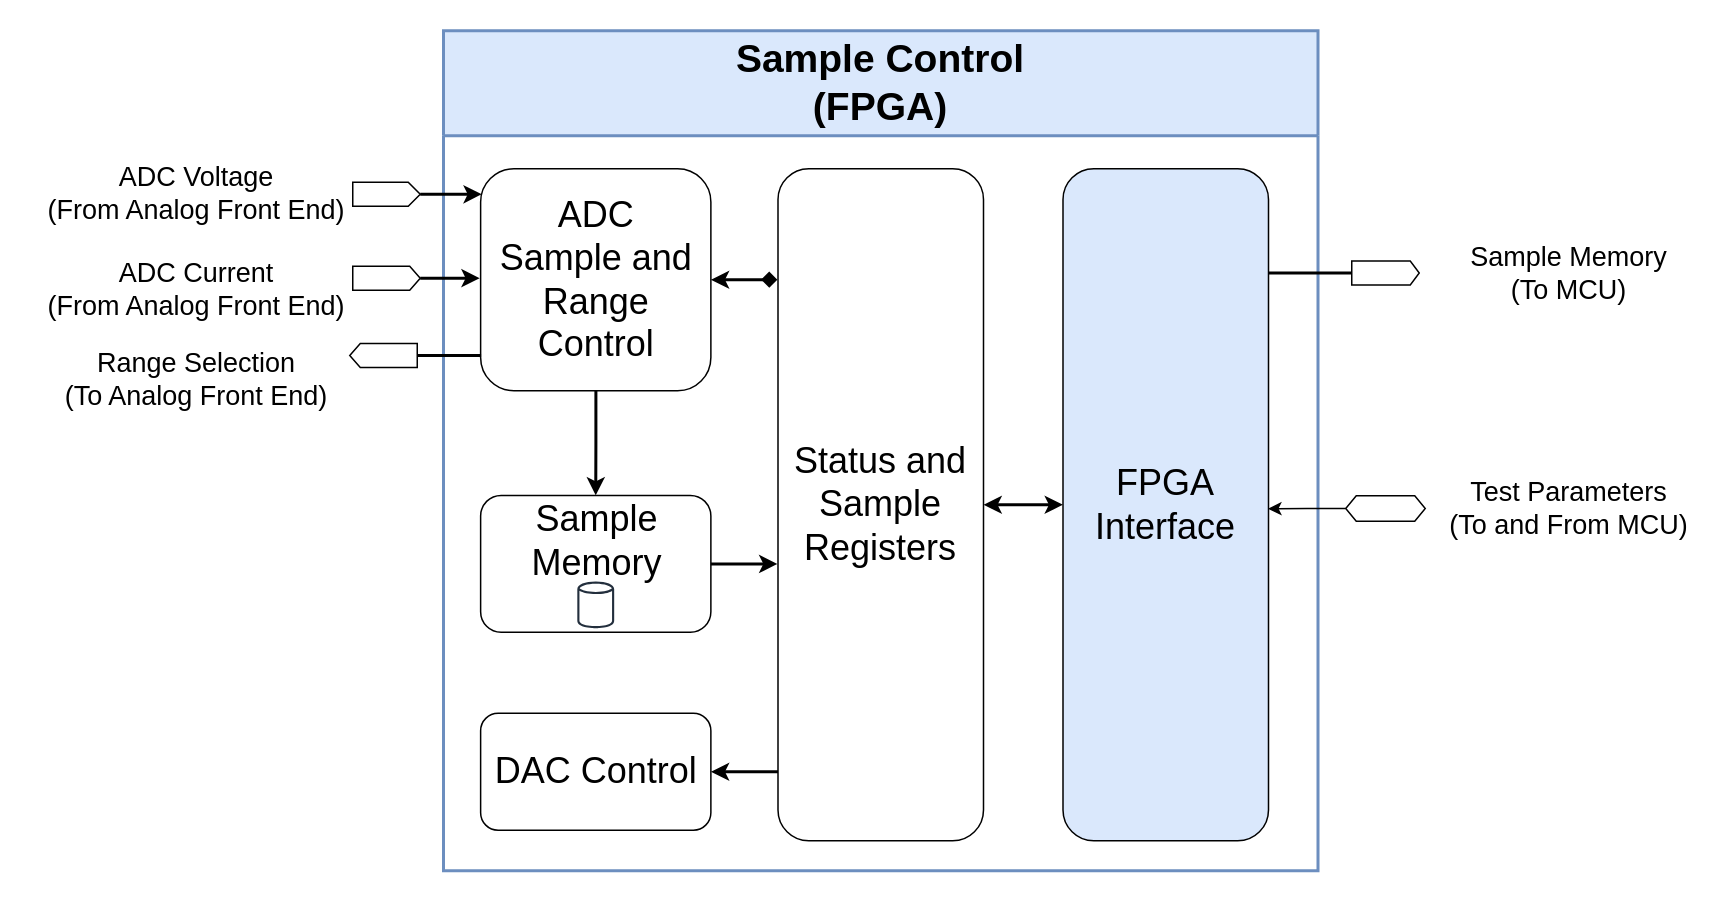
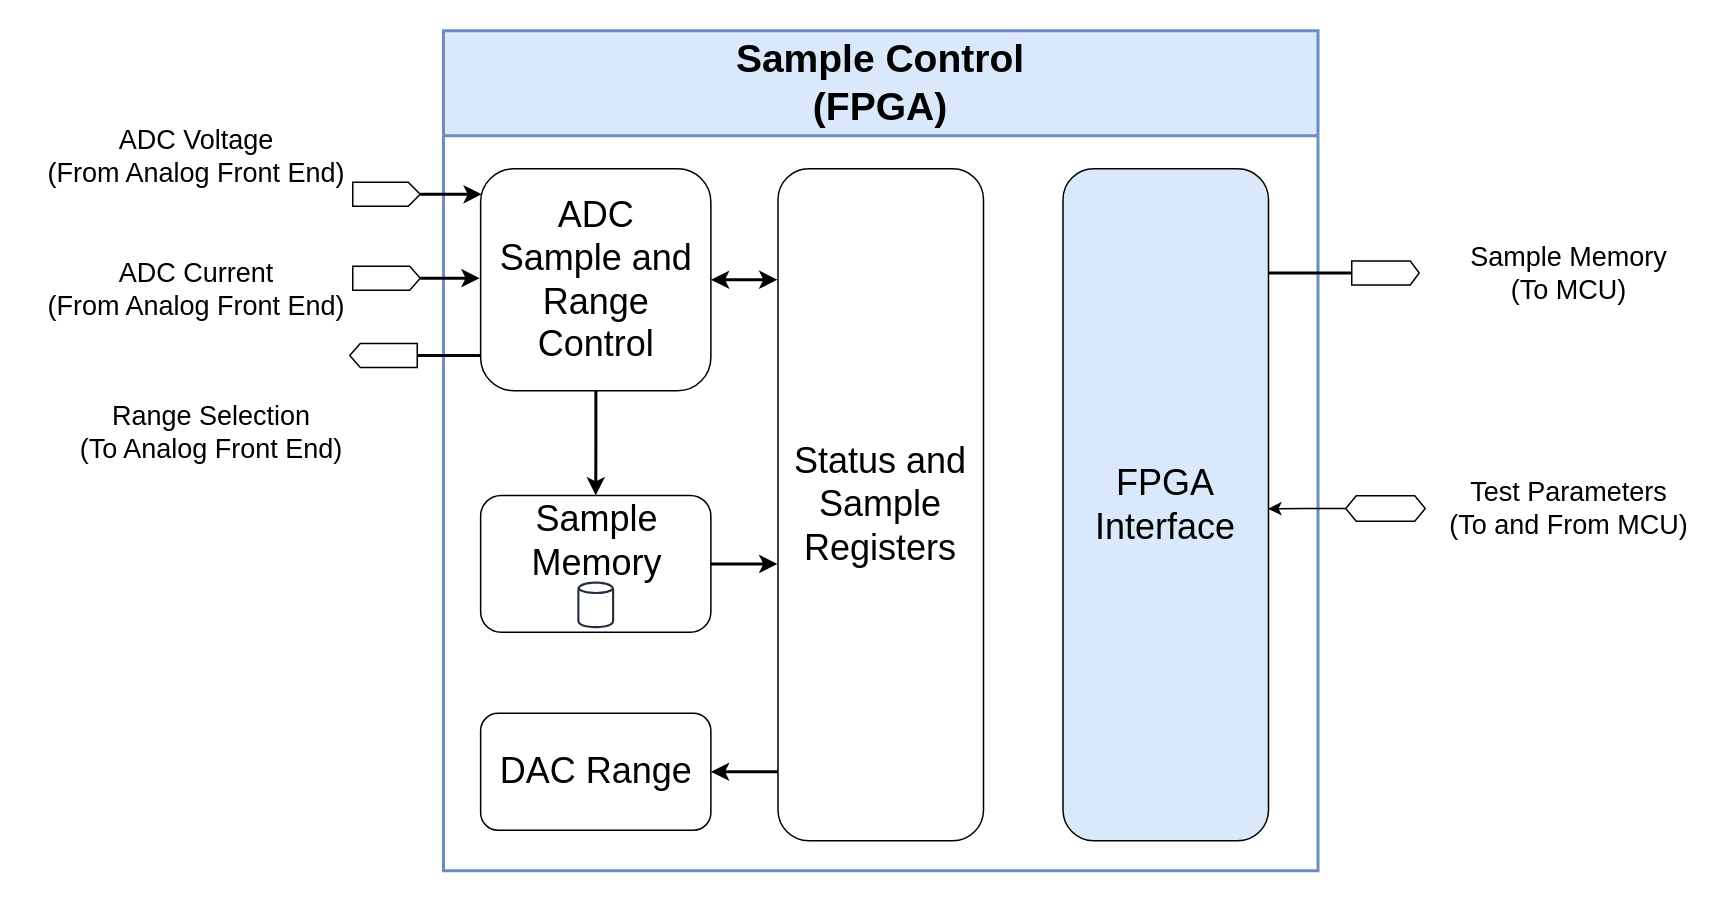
- <mxCell id="5" value="&lt;font style=&quot;font-size: 18px;&quot;&gt;ADC Voltage&lt;br style=&quot;font-size: 18px;&quot;&gt;(From Analog Front End)&lt;/font&gt;" style="text;html=1;align=center;verticalAlign=middle;resizable=0;points=[];autosize=1;strokeColor=none;fillColor=none;fontSize=18;" parent="1" vertex="1"><mxGeometry x="20" y="99" width="220" height="60" as="geometry" /></mxCell>
+ <mxCell id="5" value="&lt;font style=&quot;font-size: 18px;&quot;&gt;ADC Voltage&lt;br style=&quot;font-size: 18px;&quot;&gt;(From Analog Front End)&lt;/font&gt;" style="text;html=1;align=center;verticalAlign=middle;resizable=0;points=[];autosize=1;strokeColor=none;fillColor=none;fontSize=18;" parent="1" vertex="1"><mxGeometry x="20" y="74" width="220" height="60" as="geometry" /></mxCell>
- <mxCell id="20" style="edgeStyle=orthogonalEdgeStyle;rounded=0;orthogonalLoop=1;jettySize=auto;html=1;entryX=-0.003;entryY=0.165;entryDx=0;entryDy=0;entryPerimeter=0;strokeWidth=2;startArrow=classic;startFill=1;fontSize=26;endArrow=diamond;" edge="1" parent="11" source="13" target="18"><mxGeometry relative="1" as="geometry" /></mxCell>
+ <mxCell id="20" style="edgeStyle=orthogonalEdgeStyle;rounded=0;orthogonalLoop=1;jettySize=auto;html=1;entryX=-0.003;entryY=0.165;entryDx=0;entryDy=0;entryPerimeter=0;strokeWidth=2;startArrow=classic;startFill=1;fontSize=26;" edge="1" parent="11" source="13" target="18"><mxGeometry relative="1" as="geometry" /></mxCell>
- <mxCell id="7" value="&lt;font style=&quot;font-size: 18px;&quot;&gt;Range Selection&lt;br style=&quot;font-size: 18px;&quot;&gt;(To Analog Front End)&lt;br&gt;&lt;/font&gt;" style="text;html=1;align=center;verticalAlign=middle;resizable=0;points=[];autosize=1;strokeColor=none;fillColor=none;fontSize=18;" parent="1" vertex="1"><mxGeometry x="32.5" y="222.5" width="195" height="60" as="geometry" /></mxCell>
+ <mxCell id="7" value="&lt;font style=&quot;font-size: 18px;&quot;&gt;Range Selection&lt;br style=&quot;font-size: 18px;&quot;&gt;(To Analog Front End)&lt;br&gt;&lt;/font&gt;" style="text;html=1;align=center;verticalAlign=middle;resizable=0;points=[];autosize=1;strokeColor=none;fillColor=none;fontSize=18;" parent="1" vertex="1"><mxGeometry x="42.5" y="257.5" width="195" height="60" as="geometry" /></mxCell>
- <mxCell id="17" style="edgeStyle=orthogonalEdgeStyle;rounded=0;orthogonalLoop=1;jettySize=auto;html=1;entryX=0;entryY=0.5;entryDx=0;entryDy=0;startArrow=classic;startFill=1;strokeWidth=2;fontSize=26;" edge="1" parent="11" source="18" target="23"><mxGeometry relative="1" as="geometry" /></mxCell>
- <mxCell id="19" value="&lt;font style=&quot;font-size: 24px;&quot;&gt;DAC Control&lt;/font&gt;" style="rounded=1;whiteSpace=wrap;html=1;fontSize=24;" vertex="1" parent="11"><mxGeometry x="24.75" y="455" width="153.5" height="78" as="geometry" /></mxCell>
+ <mxCell id="19" value="&lt;font style=&quot;font-size: 24px;&quot;&gt;DAC Range&lt;/font&gt;" style="rounded=1;whiteSpace=wrap;html=1;fontSize=24;" vertex="1" parent="11"><mxGeometry x="24.75" y="455" width="153.5" height="78" as="geometry" /></mxCell>
